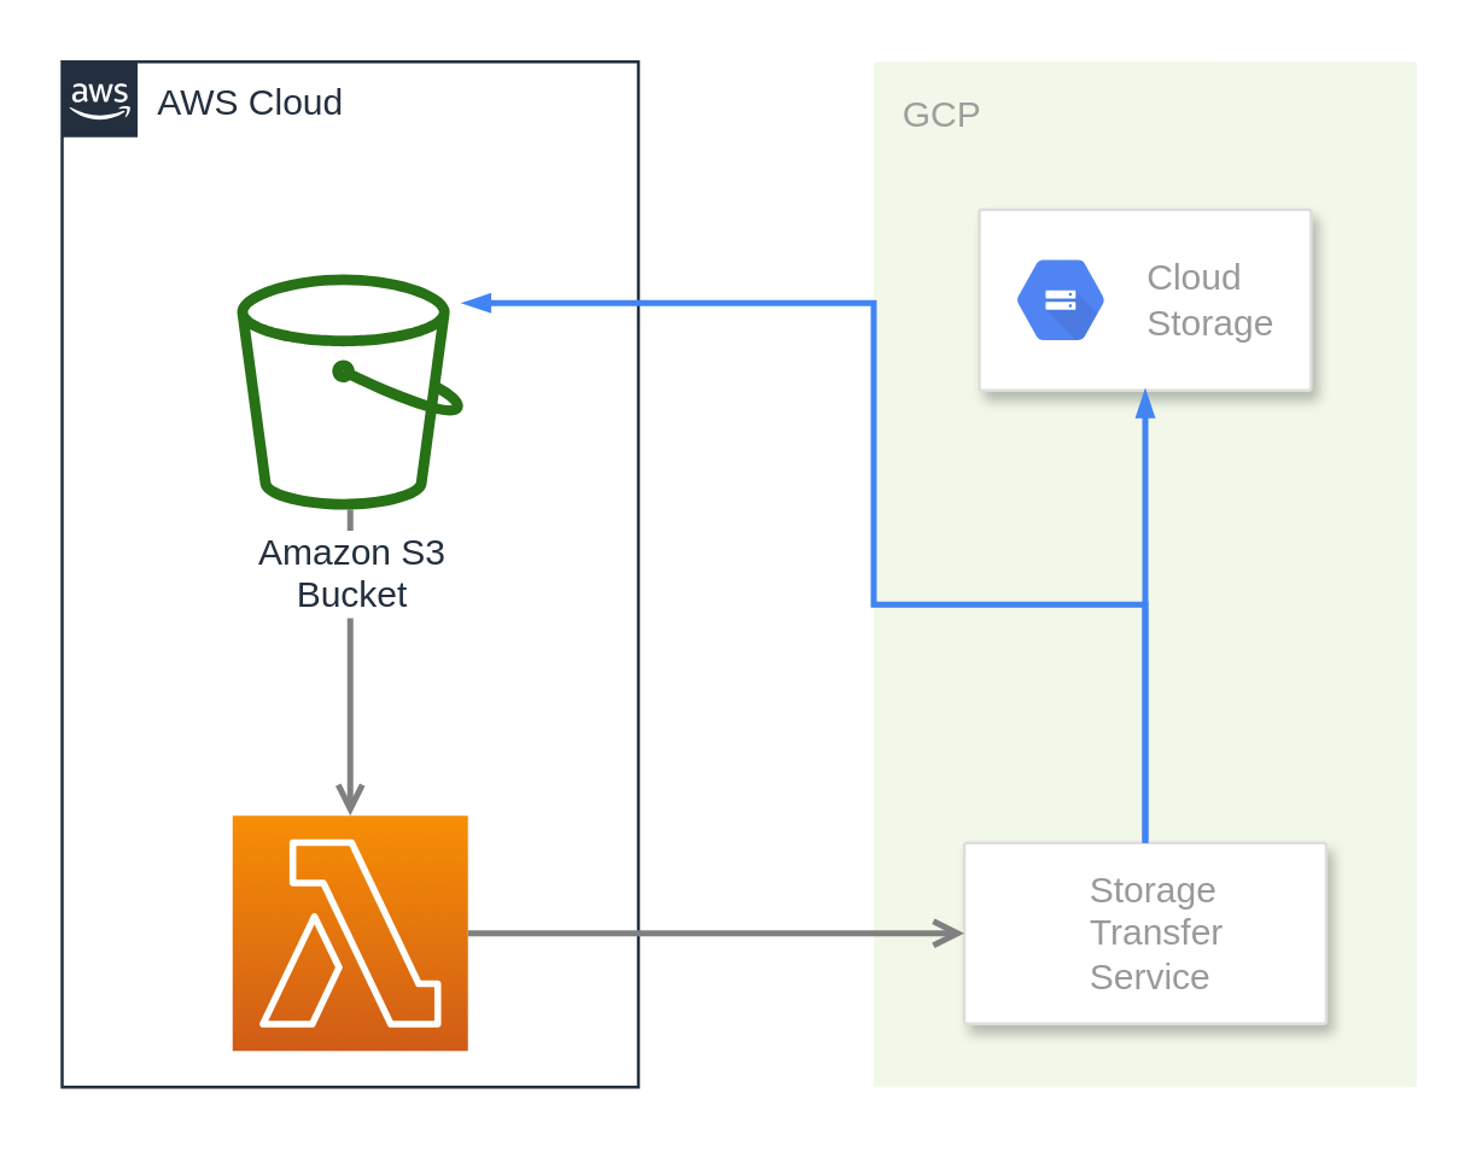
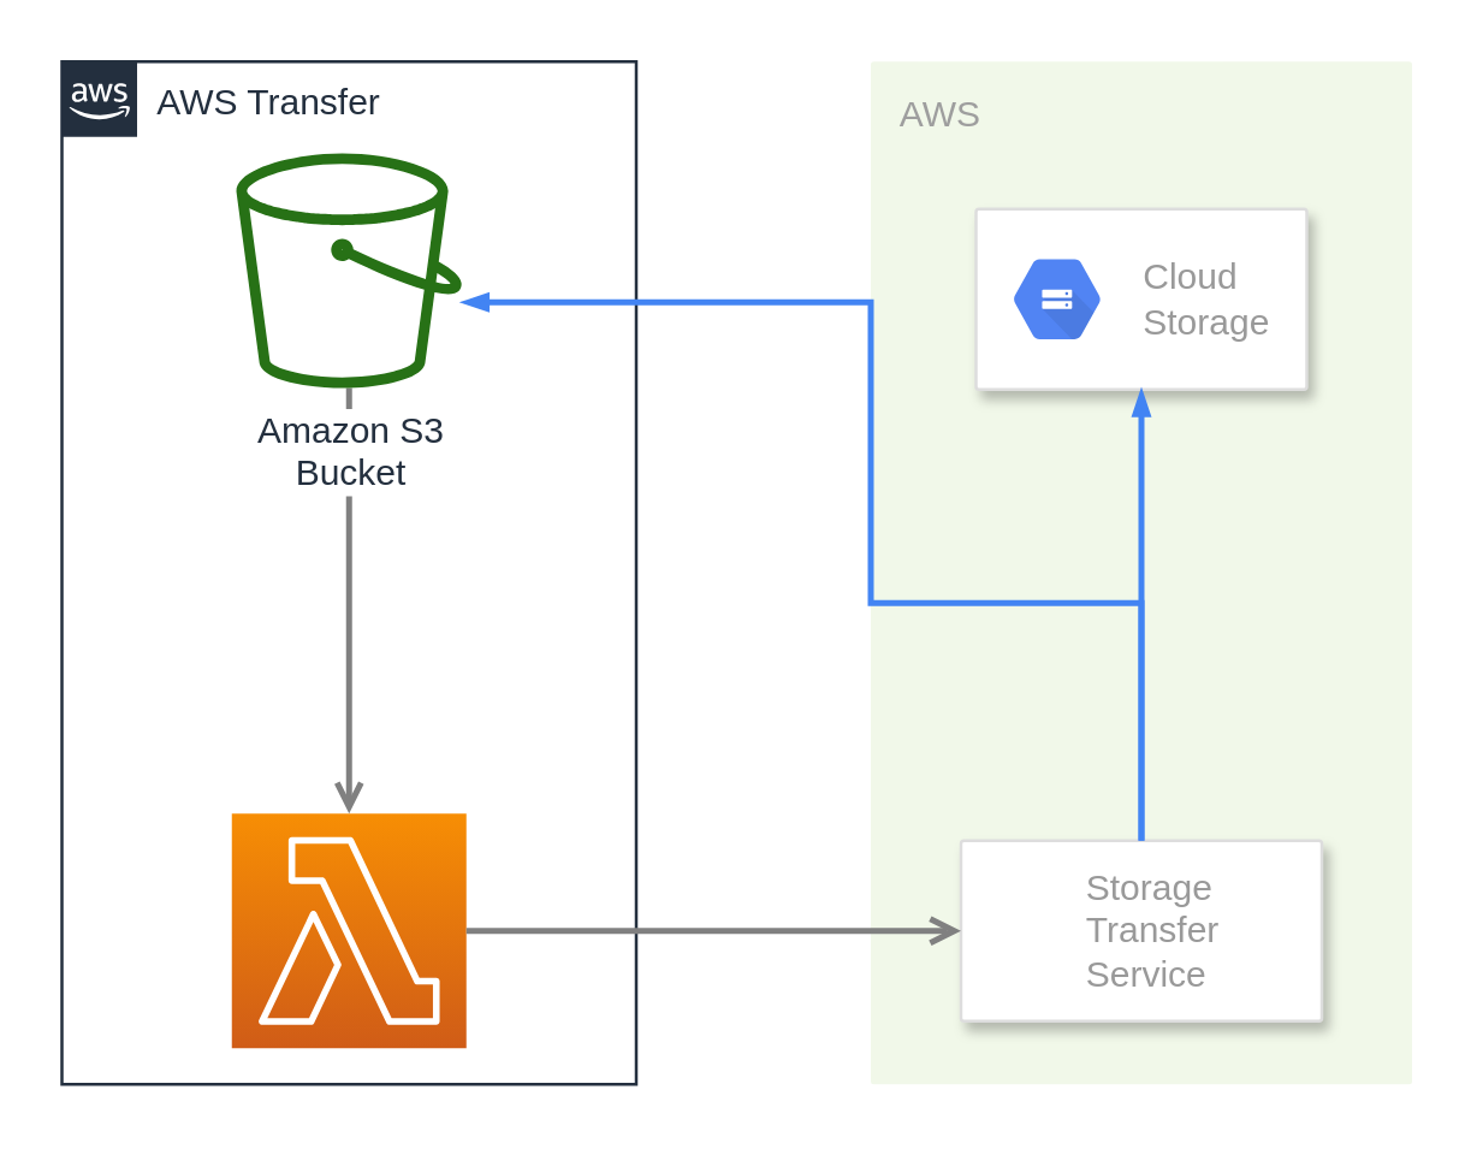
- <mxCell id="2" value="AWS Cloud" style="points=[[0,0],[0.25,0],[0.5,0],[0.75,0],[1,0],[1,0.25],[1,0.5],[1,0.75],[1,1],[0.75,1],[0.5,1],[0.25,1],[0,1],[0,0.75],[0,0.5],[0,0.25]];outlineConnect=0;gradientColor=none;html=1;whiteSpace=wrap;fontSize=12;fontStyle=0;shape=mxgraph.aws4.group;grIcon=mxgraph.aws4.group_aws_cloud_alt;strokeColor=#232F3E;fillColor=none;verticalAlign=top;align=left;spacingLeft=30;fontColor=#232F3E;dashed=0;labelBackgroundColor=#ffffff;" parent="1" vertex="1"><mxGeometry x="20" y="20" width="191" height="340" as="geometry" /></mxCell>
+ <mxCell id="2" value="AWS Transfer" style="points=[[0,0],[0.25,0],[0.5,0],[0.75,0],[1,0],[1,0.25],[1,0.5],[1,0.75],[1,1],[0.75,1],[0.5,1],[0.25,1],[0,1],[0,0.75],[0,0.5],[0,0.25]];outlineConnect=0;gradientColor=none;html=1;whiteSpace=wrap;fontSize=12;fontStyle=0;shape=mxgraph.aws4.group;grIcon=mxgraph.aws4.group_aws_cloud_alt;strokeColor=#232F3E;fillColor=none;verticalAlign=top;align=left;spacingLeft=30;fontColor=#232F3E;dashed=0;labelBackgroundColor=#ffffff;" parent="1" vertex="1"><mxGeometry x="20" y="20" width="191" height="340" as="geometry" /></mxCell>
- <mxCell id="6" value="GCP" style="points=[[0,0,0],[0.25,0,0],[0.5,0,0],[0.75,0,0],[1,0,0],[1,0.25,0],[1,0.5,0],[1,0.75,0],[1,1,0],[0.75,1,0],[0.5,1,0],[0.25,1,0],[0,1,0],[0,0.75,0],[0,0.5,0],[0,0.25,0]];rounded=1;absoluteArcSize=1;arcSize=2;html=1;strokeColor=none;gradientColor=none;shadow=0;dashed=0;fontSize=12;fontColor=#9E9E9E;align=left;verticalAlign=top;spacing=10;spacingTop=-4;fillColor=#F1F8E9;" vertex="1" parent="1"><mxGeometry x="289" y="20" width="180" height="340" as="geometry" /></mxCell>
+ <mxCell id="6" value="AWS" style="points=[[0,0,0],[0.25,0,0],[0.5,0,0],[0.75,0,0],[1,0,0],[1,0.25,0],[1,0.5,0],[1,0.75,0],[1,1,0],[0.75,1,0],[0.5,1,0],[0.25,1,0],[0,1,0],[0,0.75,0],[0,0.5,0],[0,0.25,0]];rounded=1;absoluteArcSize=1;arcSize=2;html=1;strokeColor=none;gradientColor=none;shadow=0;dashed=0;fontSize=12;fontColor=#9E9E9E;align=left;verticalAlign=top;spacing=10;spacingTop=-4;fillColor=#F1F8E9;" vertex="1" parent="1"><mxGeometry x="289" y="20" width="180" height="340" as="geometry" /></mxCell>
- <mxCell id="4" value="Amazon S3&lt;br&gt;Bucket&lt;br&gt;" style="outlineConnect=0;fontColor=#232F3E;gradientColor=none;fillColor=#277116;strokeColor=none;dashed=0;verticalLabelPosition=bottom;verticalAlign=top;align=center;html=1;fontSize=12;fontStyle=0;aspect=fixed;pointerEvents=1;shape=mxgraph.aws4.bucket;labelBackgroundColor=#ffffff;" parent="1" vertex="1"><mxGeometry x="78" y="90.5" width="75" height="78" as="geometry" /></mxCell>
+ <mxCell id="4" value="Amazon S3&lt;br&gt;Bucket&lt;br&gt;" style="outlineConnect=0;fontColor=#232F3E;gradientColor=none;fillColor=#277116;strokeColor=none;dashed=0;verticalLabelPosition=bottom;verticalAlign=top;align=center;html=1;fontSize=12;fontStyle=0;aspect=fixed;pointerEvents=1;shape=mxgraph.aws4.bucket;labelBackgroundColor=#ffffff;" parent="1" vertex="1"><mxGeometry x="78" y="50.5" width="75" height="78" as="geometry" /></mxCell>
